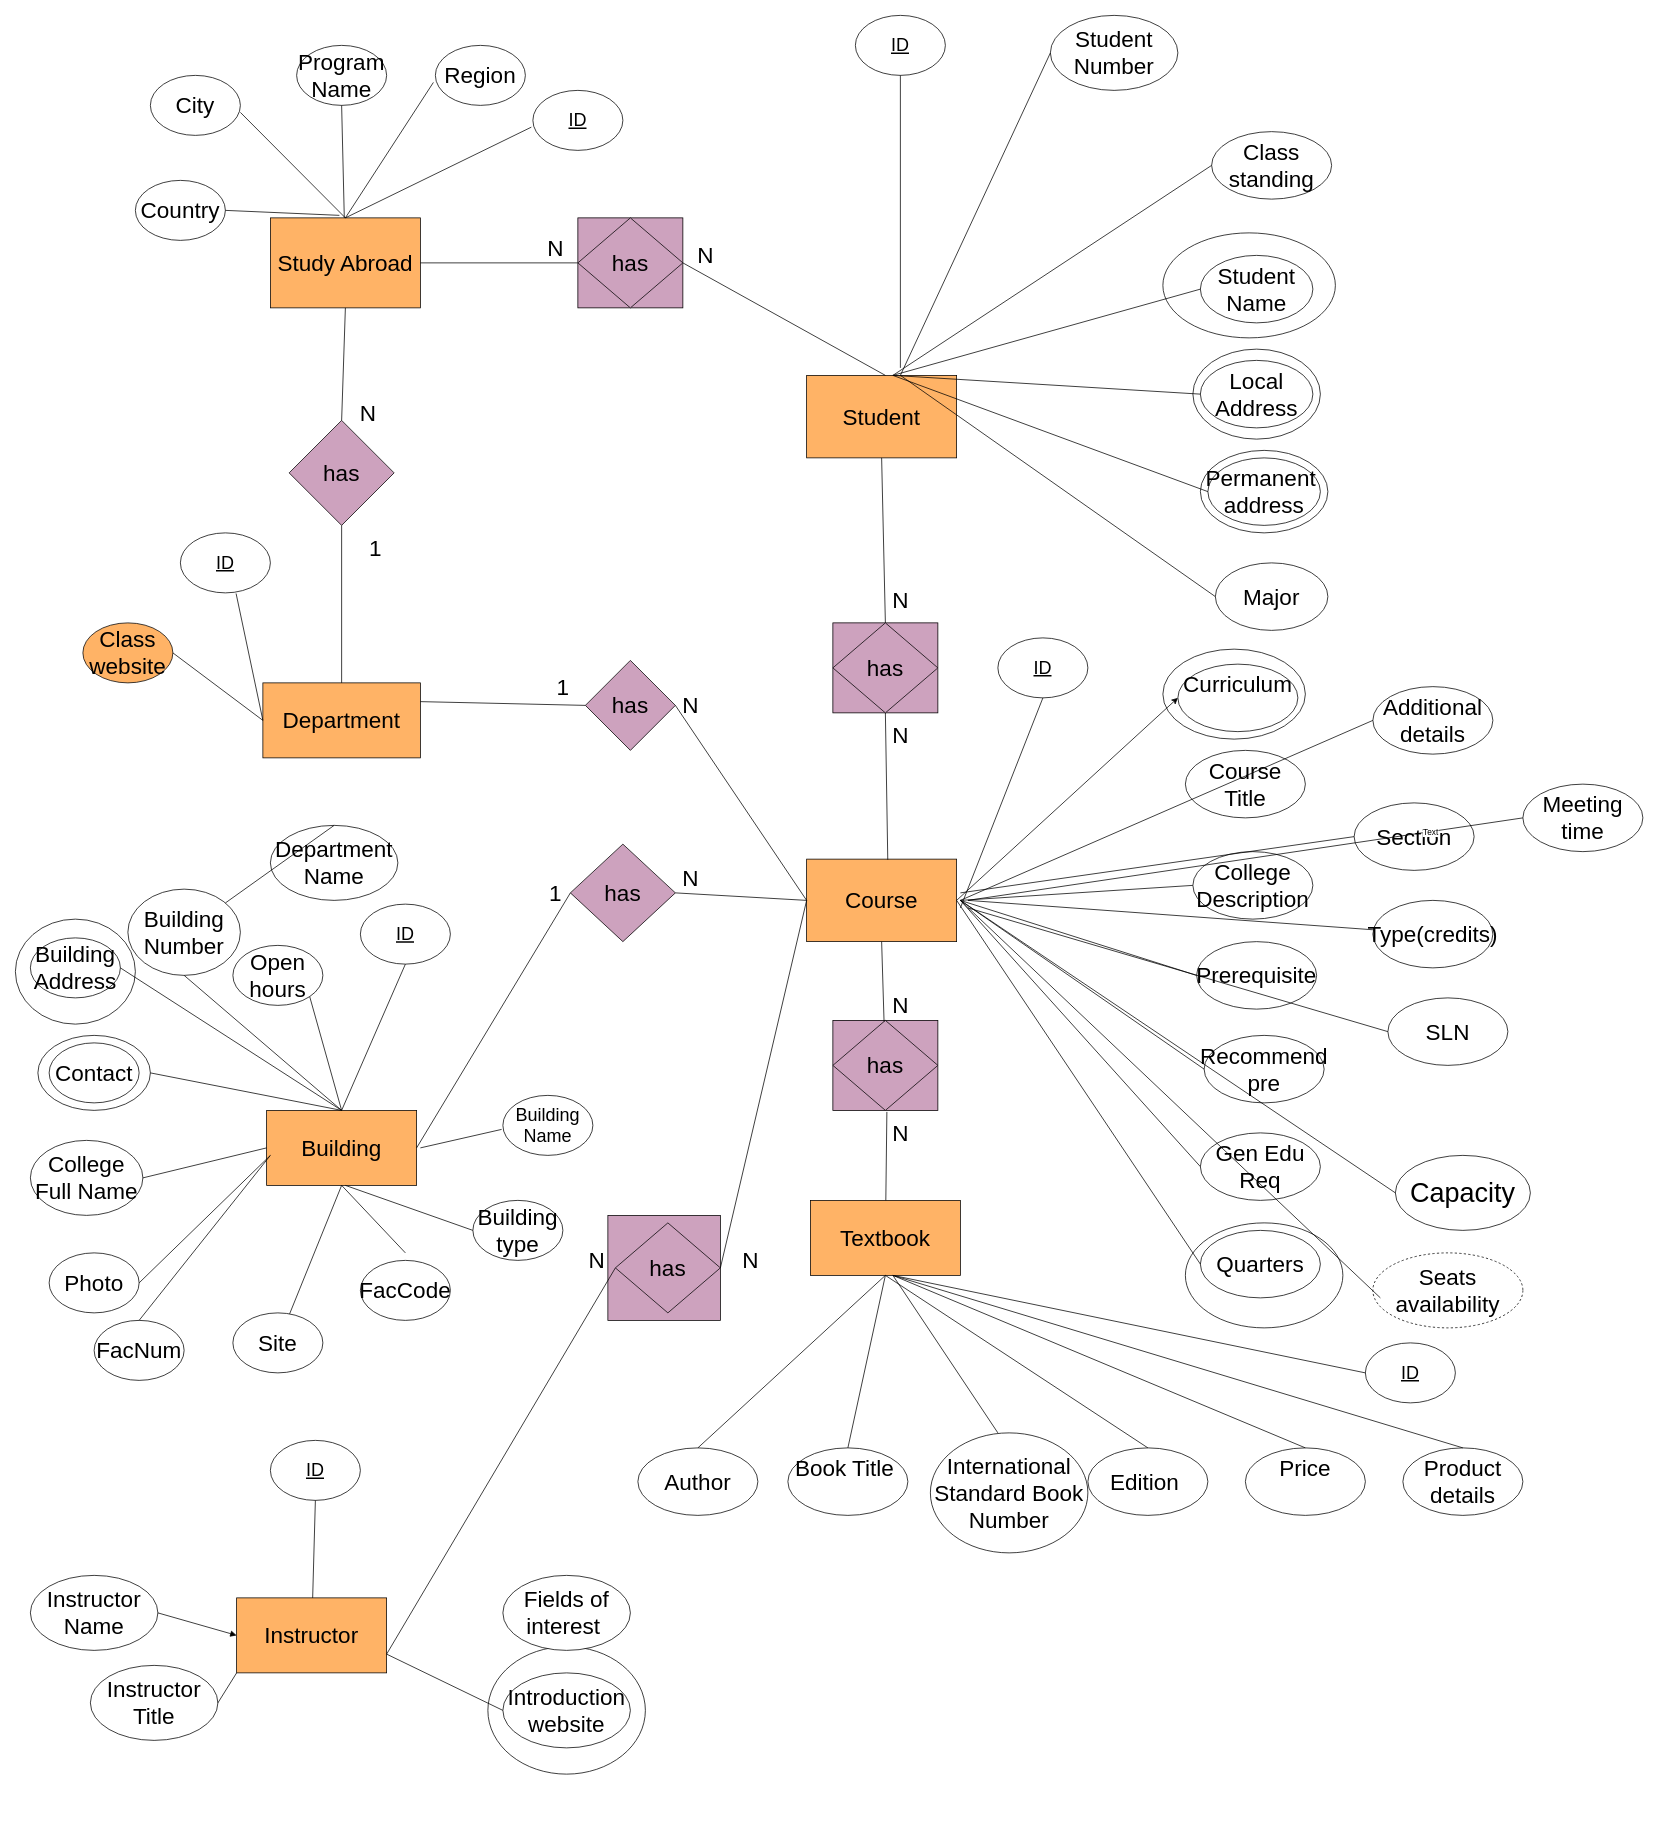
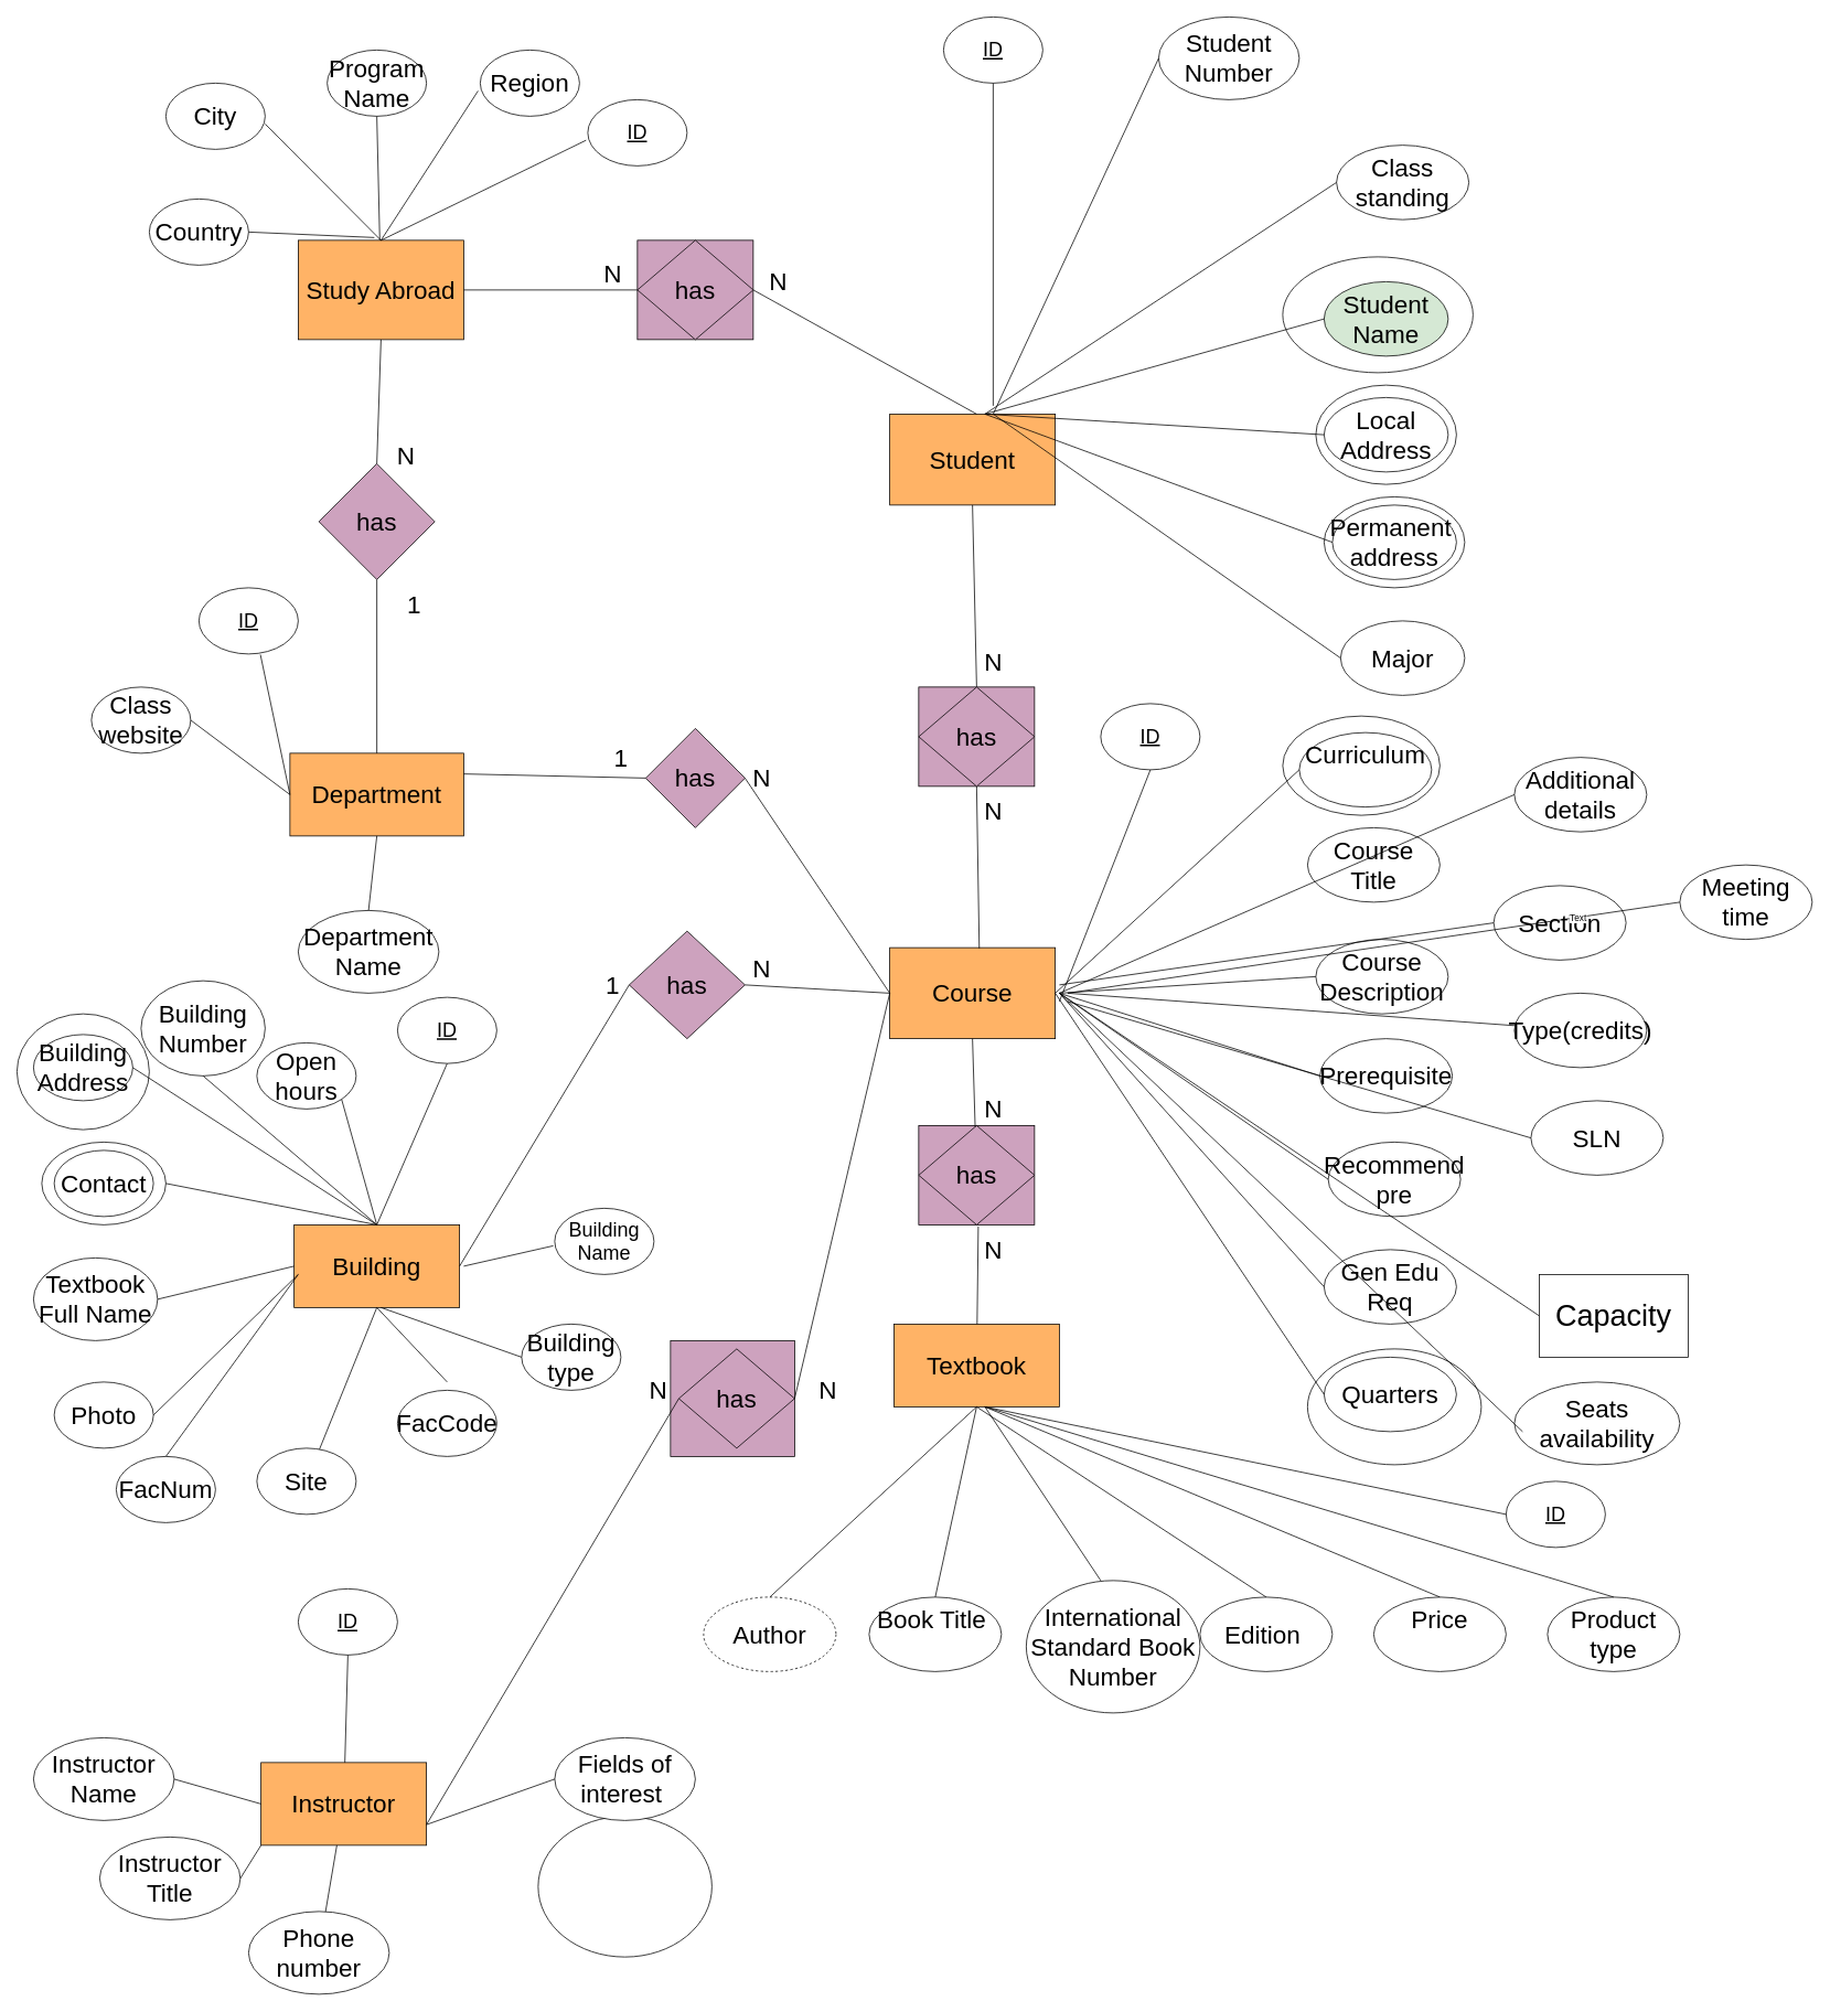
- <mxCell id="29" value="Student Name" style="ellipse;whiteSpace=wrap;html=1;fontSize=30;" parent="1" vertex="1"><mxGeometry x="1600" y="340" width="150" height="90" as="geometry" /></mxCell>
+ <mxCell id="29" value="Student Name" style="ellipse;whiteSpace=wrap;html=1;fontSize=30;fillColor=#d5e8d4;" parent="1" vertex="1"><mxGeometry x="1600" y="340" width="150" height="90" as="geometry" /></mxCell>
- <mxCell id="85" value="Class website" style="ellipse;whiteSpace=wrap;html=1;fontSize=30;fillColor=#ffb366;" parent="1" vertex="1"><mxGeometry x="110" y="830" width="120" height="80" as="geometry" /></mxCell>
+ <mxCell id="85" value="Class website" style="ellipse;whiteSpace=wrap;html=1;fontSize=30;" parent="1" vertex="1"><mxGeometry x="110" y="830" width="120" height="80" as="geometry" /></mxCell>
- <mxCell id="49" value="" style="endArrow=classic;html=1;rounded=0;fontSize=30;strokeColor=default;entryX=0;entryY=0.5;entryDx=0;entryDy=0;exitX=1;exitY=0.5;exitDx=0;exitDy=0;" parent="1" source="12" target="47" edge="1"><mxGeometry width="50" height="50" relative="1" as="geometry"><mxPoint x="1590" y="1270" as="sourcePoint" /><mxPoint x="1640" y="1220" as="targetPoint" /></mxGeometry></mxCell>
+ <mxCell id="49" value="" style="endArrow=none;html=1;rounded=0;fontSize=30;strokeColor=default;entryX=0;entryY=0.5;entryDx=0;entryDy=0;exitX=1;exitY=0.5;exitDx=0;exitDy=0;" parent="1" source="12" target="47" edge="1"><mxGeometry width="50" height="50" relative="1" as="geometry"><mxPoint x="1590" y="1270" as="sourcePoint" /><mxPoint x="1640" y="1220" as="targetPoint" /></mxGeometry></mxCell>
- <mxCell id="165" value="" style="endArrow=none;html=1;rounded=0;exitX=0.5;exitY=0;exitDx=0;exitDy=0;" parent="1" source="116" target="95" edge="1"><mxGeometry width="50" height="50" relative="1" as="geometry"><mxPoint x="1200" y="1630" as="sourcePoint" /><mxPoint x="1250" y="1580" as="targetPoint" /></mxGeometry></mxCell>
+ <mxCell id="165" value="" style="endArrow=none;html=1;rounded=0;entryX=0.5;entryY=1;entryDx=0;entryDy=0;exitX=0.5;exitY=0;exitDx=0;exitDy=0;" parent="1" source="116" target="13" edge="1"><mxGeometry width="50" height="50" relative="1" as="geometry"><mxPoint x="1200" y="1630" as="sourcePoint" /><mxPoint x="1250" y="1580" as="targetPoint" /></mxGeometry></mxCell>
- <mxCell id="44" value="College Description" style="ellipse;whiteSpace=wrap;html=1;fontSize=30;" parent="1" vertex="1"><mxGeometry x="1590" y="1135" width="160" height="90" as="geometry" /></mxCell>
+ <mxCell id="44" value="Course Description" style="ellipse;whiteSpace=wrap;html=1;fontSize=30;" parent="1" vertex="1"><mxGeometry x="1590" y="1135" width="160" height="90" as="geometry" /></mxCell>
- <mxCell id="98" value="College Full Name" style="ellipse;whiteSpace=wrap;html=1;fontSize=30;" parent="1" vertex="1"><mxGeometry x="40" y="1520" width="150" height="100" as="geometry" /></mxCell>
+ <mxCell id="98" value="Textbook Full Name" style="ellipse;whiteSpace=wrap;html=1;fontSize=30;" parent="1" vertex="1"><mxGeometry x="40" y="1520" width="150" height="100" as="geometry" /></mxCell>
- <mxCell id="166" value="&lt;font style=&quot;font-size: 36px&quot;&gt;Capacity&lt;/font&gt;" style="ellipse;whiteSpace=wrap;html=1;" parent="1" vertex="1"><mxGeometry x="1860" y="1540" width="180" height="100" as="geometry" /></mxCell>
+ <mxCell id="166" value="&lt;font style=&quot;font-size: 36px&quot;&gt;Capacity&lt;/font&gt;" style="whiteSpace=wrap;html=1;rounded=0;" parent="1" vertex="1"><mxGeometry x="1860" y="1540" width="180" height="100" as="geometry" /></mxCell>
- <mxCell id="58" value="Seats availability" style="ellipse;whiteSpace=wrap;html=1;fontSize=30;dashed=1;" parent="1" vertex="1"><mxGeometry x="1830" y="1670" width="200" height="100" as="geometry" /></mxCell>
+ <mxCell id="58" value="Seats availability" style="ellipse;whiteSpace=wrap;html=1;fontSize=30;" parent="1" vertex="1"><mxGeometry x="1830" y="1670" width="200" height="100" as="geometry" /></mxCell>
- <mxCell id="100" value="FacNum" style="ellipse;whiteSpace=wrap;html=1;fontSize=30;" parent="1" vertex="1"><mxGeometry x="125" y="1760" width="120" height="80" as="geometry" /></mxCell>
+ <mxCell id="100" value="FacNum" style="ellipse;whiteSpace=wrap;html=1;fontSize=30;" parent="1" vertex="1"><mxGeometry x="140" y="1760" width="120" height="80" as="geometry" /></mxCell>
- <mxCell id="72" value="Author" style="ellipse;whiteSpace=wrap;html=1;fontSize=30;" parent="1" vertex="1"><mxGeometry x="850" y="1930" width="160" height="90" as="geometry" /></mxCell>
+ <mxCell id="72" value="Author" style="ellipse;whiteSpace=wrap;html=1;fontSize=30;dashed=1;" parent="1" vertex="1"><mxGeometry x="850" y="1930" width="160" height="90" as="geometry" /></mxCell>
- <mxCell id="74" value="Product details" style="ellipse;whiteSpace=wrap;html=1;fontSize=30;" parent="1" vertex="1"><mxGeometry x="1870" y="1930" width="160" height="90" as="geometry" /></mxCell>
+ <mxCell id="74" value="Product type" style="ellipse;whiteSpace=wrap;html=1;fontSize=30;" parent="1" vertex="1"><mxGeometry x="1870" y="1930" width="160" height="90" as="geometry" /></mxCell>
- <mxCell id="122" value="" style="endArrow=block;html=1;rounded=0;fontSize=30;strokeColor=default;entryX=0;entryY=0.5;entryDx=0;entryDy=0;exitX=1;exitY=0.5;exitDx=0;exitDy=0;" parent="1" source="117" target="16" edge="1"><mxGeometry width="50" height="50" relative="1" as="geometry"><mxPoint x="970" y="2190" as="sourcePoint" /><mxPoint x="1020" as="targetPoint" y="2140" /></mxGeometry></mxCell>
+ <mxCell id="122" value="" style="endArrow=none;html=1;rounded=0;fontSize=30;strokeColor=default;entryX=0;entryY=0.5;entryDx=0;entryDy=0;exitX=1;exitY=0.5;exitDx=0;exitDy=0;" parent="1" source="117" target="16" edge="1"><mxGeometry width="50" height="50" relative="1" as="geometry"><mxPoint x="970" y="2190" as="sourcePoint" /><mxPoint x="1020" as="targetPoint" y="2140" /></mxGeometry></mxCell>
+ <mxCell id="126" value="" style="endArrow=none;html=1;rounded=0;fontSize=30;strokeColor=default;exitX=1;exitY=0.75;exitDx=0;exitDy=0;entryX=0;entryY=0.5;entryDx=0;entryDy=0;" parent="1" source="16" target="121" edge="1"><mxGeometry width="50" height="50" relative="1" as="geometry"><mxPoint x="970" y="2190" as="sourcePoint" /><mxPoint x="1020" as="targetPoint" y="2140" /></mxGeometry></mxCell>
- <mxCell id="125" value="" style="endArrow=none;html=1;rounded=0;fontSize=30;strokeColor=default;exitX=1;exitY=0.75;exitDx=0;exitDy=0;entryX=0;entryY=0.5;entryDx=0;entryDy=0;" parent="1" source="16" target="120" edge="1"><mxGeometry width="50" height="50" relative="1" as="geometry"><mxPoint x="970" y="2190" as="sourcePoint" /><mxPoint x="1020" as="targetPoint" y="2140" /></mxGeometry></mxCell>
+ <mxCell id="124" value="" style="endArrow=none;html=1;rounded=0;fontSize=30;strokeColor=default;" parent="1" source="119" target="16" edge="1"><mxGeometry width="50" height="50" relative="1" as="geometry"><mxPoint x="970" y="2190" as="sourcePoint" /><mxPoint x="1020" as="targetPoint" y="2140" /></mxGeometry></mxCell>
- <mxCell id="120" value="Introduction website" style="ellipse;whiteSpace=wrap;html=1;fontSize=30;" parent="1" vertex="1"><mxGeometry x="670" y="2230" width="170" height="100" as="geometry" /></mxCell>
+ <mxCell id="119" value="Phone number" style="ellipse;whiteSpace=wrap;html=1;fontSize=30;" parent="1" vertex="1"><mxGeometry x="300" y="2310" width="170" height="100" as="geometry" /></mxCell>
